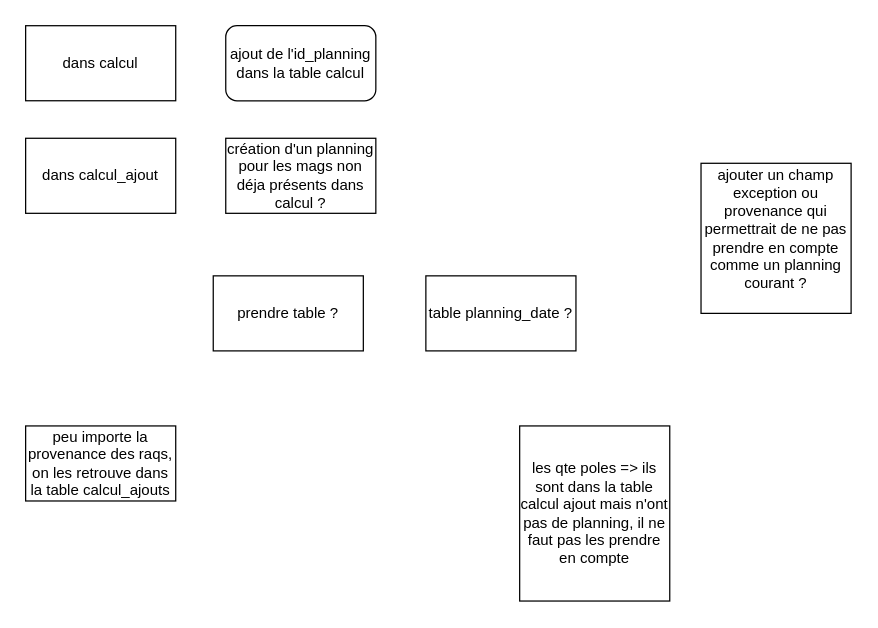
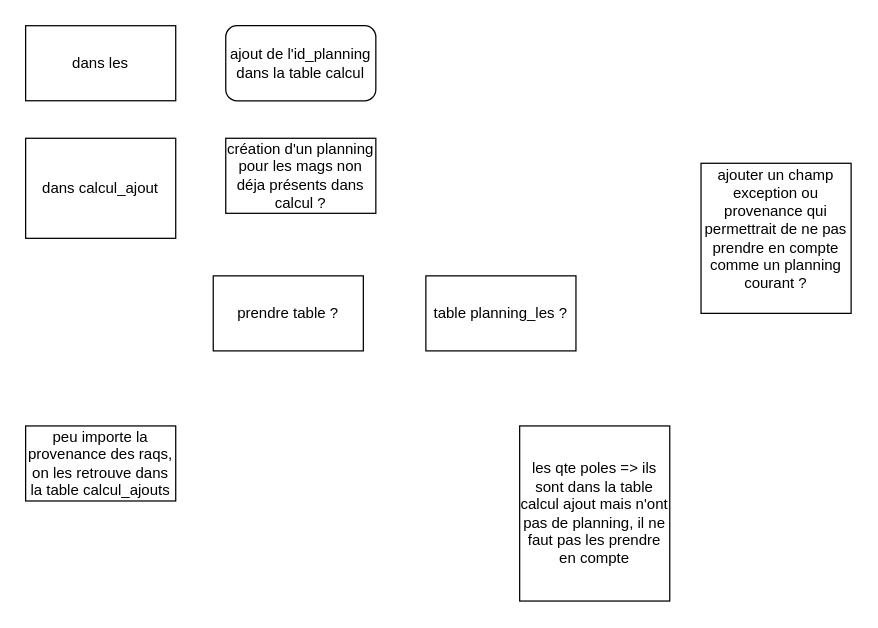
- <mxCell id="2" value="dans calcul" style="rounded=0;whiteSpace=wrap;html=1;" vertex="1" parent="1"><mxGeometry x="20" y="20" width="120" height="60" as="geometry" /></mxCell>
+ <mxCell id="2" value="dans les" style="rounded=0;whiteSpace=wrap;html=1;" vertex="1" parent="1"><mxGeometry x="20" y="20" width="120" height="60" as="geometry" /></mxCell>
- <mxCell id="4" value="dans calcul_ajout" style="rounded=0;whiteSpace=wrap;html=1;" vertex="1" parent="1"><mxGeometry x="20" y="110" width="120" height="60" as="geometry" /></mxCell>
+ <mxCell id="4" value="dans calcul_ajout" style="rounded=0;whiteSpace=wrap;html=1;" vertex="1" parent="1"><mxGeometry x="20" y="110" width="120" height="80" as="geometry" /></mxCell>
- <mxCell id="7" value="table planning_date ?" style="rounded=0;whiteSpace=wrap;html=1;" vertex="1" parent="1"><mxGeometry x="340" y="220" width="120" height="60" as="geometry" /></mxCell>
+ <mxCell id="7" value="table planning_les ?" style="rounded=0;whiteSpace=wrap;html=1;" vertex="1" parent="1"><mxGeometry x="340" y="220" width="120" height="60" as="geometry" /></mxCell>
